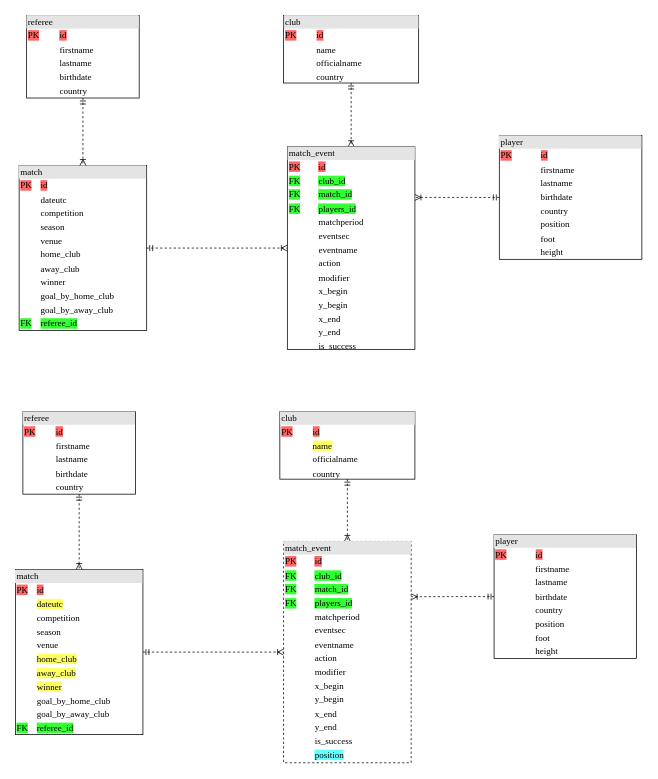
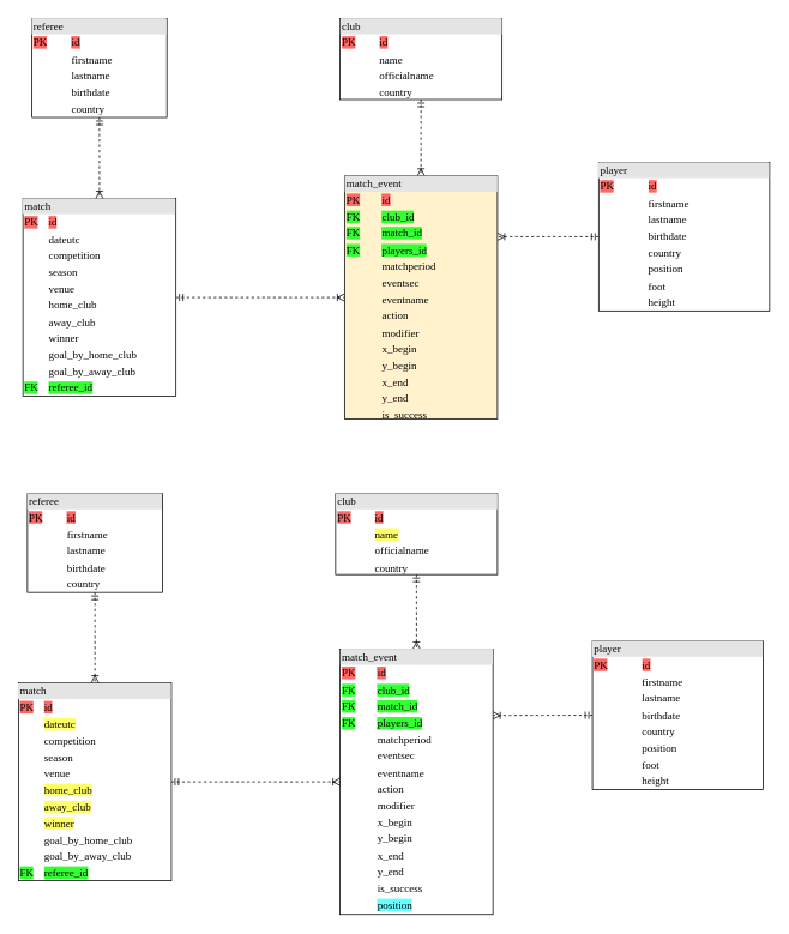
- <mxCell id="6" value="&lt;div style=&quot;box-sizing: border-box ; width: 100% ; background: #e4e4e4 ; padding: 2px&quot;&gt;match_event&lt;/div&gt;&lt;table style=&quot;width: 100% ; font-size: 1em&quot; cellpadding=&quot;2&quot; cellspacing=&quot;0&quot;&gt;&lt;tbody&gt;&lt;tr&gt;&lt;td&gt;&lt;span style=&quot;background-color: rgb(255 , 102 , 102)&quot;&gt;PK&lt;/span&gt;&lt;/td&gt;&lt;td&gt;&lt;span style=&quot;background-color: rgb(255 , 102 , 102)&quot;&gt;id&lt;/span&gt;&lt;/td&gt;&lt;/tr&gt;&lt;tr&gt;&lt;td&gt;&lt;span style=&quot;background-color: rgb(51 , 255 , 51)&quot;&gt;FK&lt;/span&gt;&lt;/td&gt;&lt;td&gt;&lt;span style=&quot;background-color: rgb(51 , 255 , 51)&quot;&gt;club_id&lt;/span&gt;&lt;/td&gt;&lt;/tr&gt;&lt;tr&gt;&lt;td&gt;&lt;span style=&quot;background-color: rgb(51 , 255 , 51)&quot;&gt;FK&lt;/span&gt;&lt;/td&gt;&lt;td&gt;&lt;span style=&quot;background-color: rgb(51 , 255 , 51)&quot;&gt;match_id&lt;/span&gt;&lt;/td&gt;&lt;/tr&gt;&lt;tr&gt;&lt;td&gt;&lt;span style=&quot;background-color: rgb(51 , 255 , 51)&quot;&gt;FK&lt;br&gt;&lt;/span&gt;&lt;/td&gt;&lt;td&gt;&lt;span style=&quot;background-color: rgb(51 , 255 , 51)&quot;&gt;players_id&lt;/span&gt;&lt;br&gt;&lt;/td&gt;&lt;/tr&gt;&lt;tr&gt;&lt;td&gt;&lt;br&gt;&lt;/td&gt;&lt;td&gt;matchperiod&lt;br&gt;&lt;/td&gt;&lt;/tr&gt;&lt;tr&gt;&lt;td&gt;&lt;br&gt;&lt;/td&gt;&lt;td&gt;eventsec&lt;br&gt;&lt;/td&gt;&lt;/tr&gt;&lt;tr&gt;&lt;td&gt;&lt;br&gt;&lt;/td&gt;&lt;td&gt;eventname&lt;br&gt;&lt;/td&gt;&lt;/tr&gt;&lt;tr&gt;&lt;td&gt;&lt;br&gt;&lt;/td&gt;&lt;td&gt;action&lt;br&gt;&lt;/td&gt;&lt;/tr&gt;&lt;tr&gt;&lt;td&gt;&lt;br&gt;&lt;/td&gt;&lt;td&gt;modifier&lt;br&gt;&lt;/td&gt;&lt;/tr&gt;&lt;tr&gt;&lt;td&gt;&lt;br&gt;&lt;/td&gt;&lt;td&gt;x_begin&lt;br&gt;&lt;/td&gt;&lt;/tr&gt;&lt;tr&gt;&lt;td&gt;&lt;br&gt;&lt;/td&gt;&lt;td&gt;y_begin&lt;/td&gt;&lt;/tr&gt;&lt;tr&gt;&lt;td&gt;&lt;br&gt;&lt;/td&gt;&lt;td&gt;x_end&lt;/td&gt;&lt;/tr&gt;&lt;tr&gt;&lt;td&gt;&lt;br&gt;&lt;/td&gt;&lt;td&gt;y_end&lt;/td&gt;&lt;/tr&gt;&lt;tr&gt;&lt;td&gt;&lt;br&gt;&lt;/td&gt;&lt;td&gt;is_success&lt;/td&gt;&lt;/tr&gt;&lt;/tbody&gt;&lt;/table&gt;" style="verticalAlign=top;align=left;overflow=fill;html=1;rounded=0;shadow=0;comic=0;labelBackgroundColor=none;strokeWidth=1;fontFamily=Verdana;fontSize=12" parent="1" vertex="1"><mxGeometry x="382.5" y="195" width="170" height="270" as="geometry" /></mxCell>
+ <mxCell id="6" value="&lt;div style=&quot;box-sizing: border-box ; width: 100% ; background: #e4e4e4 ; padding: 2px&quot;&gt;match_event&lt;/div&gt;&lt;table style=&quot;width: 100% ; font-size: 1em&quot; cellpadding=&quot;2&quot; cellspacing=&quot;0&quot;&gt;&lt;tbody&gt;&lt;tr&gt;&lt;td&gt;&lt;span style=&quot;background-color: rgb(255 , 102 , 102)&quot;&gt;PK&lt;/span&gt;&lt;/td&gt;&lt;td&gt;&lt;span style=&quot;background-color: rgb(255 , 102 , 102)&quot;&gt;id&lt;/span&gt;&lt;/td&gt;&lt;/tr&gt;&lt;tr&gt;&lt;td&gt;&lt;span style=&quot;background-color: rgb(51 , 255 , 51)&quot;&gt;FK&lt;/span&gt;&lt;/td&gt;&lt;td&gt;&lt;span style=&quot;background-color: rgb(51 , 255 , 51)&quot;&gt;club_id&lt;/span&gt;&lt;/td&gt;&lt;/tr&gt;&lt;tr&gt;&lt;td&gt;&lt;span style=&quot;background-color: rgb(51 , 255 , 51)&quot;&gt;FK&lt;/span&gt;&lt;/td&gt;&lt;td&gt;&lt;span style=&quot;background-color: rgb(51 , 255 , 51)&quot;&gt;match_id&lt;/span&gt;&lt;/td&gt;&lt;/tr&gt;&lt;tr&gt;&lt;td&gt;&lt;span style=&quot;background-color: rgb(51 , 255 , 51)&quot;&gt;FK&lt;br&gt;&lt;/span&gt;&lt;/td&gt;&lt;td&gt;&lt;span style=&quot;background-color: rgb(51 , 255 , 51)&quot;&gt;players_id&lt;/span&gt;&lt;br&gt;&lt;/td&gt;&lt;/tr&gt;&lt;tr&gt;&lt;td&gt;&lt;br&gt;&lt;/td&gt;&lt;td&gt;matchperiod&lt;br&gt;&lt;/td&gt;&lt;/tr&gt;&lt;tr&gt;&lt;td&gt;&lt;br&gt;&lt;/td&gt;&lt;td&gt;eventsec&lt;br&gt;&lt;/td&gt;&lt;/tr&gt;&lt;tr&gt;&lt;td&gt;&lt;br&gt;&lt;/td&gt;&lt;td&gt;eventname&lt;br&gt;&lt;/td&gt;&lt;/tr&gt;&lt;tr&gt;&lt;td&gt;&lt;br&gt;&lt;/td&gt;&lt;td&gt;action&lt;br&gt;&lt;/td&gt;&lt;/tr&gt;&lt;tr&gt;&lt;td&gt;&lt;br&gt;&lt;/td&gt;&lt;td&gt;modifier&lt;br&gt;&lt;/td&gt;&lt;/tr&gt;&lt;tr&gt;&lt;td&gt;&lt;br&gt;&lt;/td&gt;&lt;td&gt;x_begin&lt;br&gt;&lt;/td&gt;&lt;/tr&gt;&lt;tr&gt;&lt;td&gt;&lt;br&gt;&lt;/td&gt;&lt;td&gt;y_begin&lt;/td&gt;&lt;/tr&gt;&lt;tr&gt;&lt;td&gt;&lt;br&gt;&lt;/td&gt;&lt;td&gt;x_end&lt;/td&gt;&lt;/tr&gt;&lt;tr&gt;&lt;td&gt;&lt;br&gt;&lt;/td&gt;&lt;td&gt;y_end&lt;/td&gt;&lt;/tr&gt;&lt;tr&gt;&lt;td&gt;&lt;br&gt;&lt;/td&gt;&lt;td&gt;is_success&lt;/td&gt;&lt;/tr&gt;&lt;/tbody&gt;&lt;/table&gt;" style="verticalAlign=top;align=left;overflow=fill;html=1;rounded=0;shadow=0;comic=0;labelBackgroundColor=none;strokeWidth=1;fontFamily=Verdana;fontSize=12;fillColor=#fff2cc;" parent="1" vertex="1"><mxGeometry x="382.5" y="195" width="170" height="270" as="geometry" /></mxCell>
- <mxCell id="15" value="&lt;div style=&quot;box-sizing: border-box ; width: 100% ; background: #e4e4e4 ; padding: 2px&quot;&gt;match_event&lt;/div&gt;&lt;table style=&quot;width: 100% ; font-size: 1em&quot; cellpadding=&quot;2&quot; cellspacing=&quot;0&quot;&gt;&lt;tbody&gt;&lt;tr&gt;&lt;td&gt;&lt;span style=&quot;background-color: rgb(255 , 102 , 102)&quot;&gt;PK&lt;/span&gt;&lt;/td&gt;&lt;td&gt;&lt;span style=&quot;background-color: rgb(255 , 102 , 102)&quot;&gt;id&lt;/span&gt;&lt;/td&gt;&lt;/tr&gt;&lt;tr&gt;&lt;td&gt;&lt;span style=&quot;background-color: rgb(51 , 255 , 51)&quot;&gt;FK&lt;/span&gt;&lt;/td&gt;&lt;td&gt;&lt;span style=&quot;background-color: rgb(51 , 255 , 51)&quot;&gt;club_id&lt;/span&gt;&lt;/td&gt;&lt;/tr&gt;&lt;tr&gt;&lt;td&gt;&lt;span style=&quot;background-color: rgb(51 , 255 , 51)&quot;&gt;FK&lt;/span&gt;&lt;/td&gt;&lt;td&gt;&lt;span style=&quot;background-color: rgb(51 , 255 , 51)&quot;&gt;match_id&lt;/span&gt;&lt;/td&gt;&lt;/tr&gt;&lt;tr&gt;&lt;td&gt;&lt;span style=&quot;background-color: rgb(51 , 255 , 51)&quot;&gt;FK&lt;br&gt;&lt;/span&gt;&lt;/td&gt;&lt;td&gt;&lt;span style=&quot;background-color: rgb(51 , 255 , 51)&quot;&gt;players_id&lt;/span&gt;&lt;br&gt;&lt;/td&gt;&lt;/tr&gt;&lt;tr&gt;&lt;td&gt;&lt;br&gt;&lt;/td&gt;&lt;td&gt;matchperiod&lt;br&gt;&lt;/td&gt;&lt;/tr&gt;&lt;tr&gt;&lt;td&gt;&lt;br&gt;&lt;/td&gt;&lt;td&gt;eventsec&lt;br&gt;&lt;/td&gt;&lt;/tr&gt;&lt;tr&gt;&lt;td&gt;&lt;br&gt;&lt;/td&gt;&lt;td&gt;eventname&lt;br&gt;&lt;/td&gt;&lt;/tr&gt;&lt;tr&gt;&lt;td&gt;&lt;br&gt;&lt;/td&gt;&lt;td&gt;action&lt;br&gt;&lt;/td&gt;&lt;/tr&gt;&lt;tr&gt;&lt;td&gt;&lt;br&gt;&lt;/td&gt;&lt;td&gt;modifier&lt;br&gt;&lt;/td&gt;&lt;/tr&gt;&lt;tr&gt;&lt;td&gt;&lt;br&gt;&lt;/td&gt;&lt;td&gt;x_begin&lt;br&gt;&lt;/td&gt;&lt;/tr&gt;&lt;tr&gt;&lt;td&gt;&lt;br&gt;&lt;/td&gt;&lt;td&gt;y_begin&lt;/td&gt;&lt;/tr&gt;&lt;tr&gt;&lt;td&gt;&lt;br&gt;&lt;/td&gt;&lt;td&gt;x_end&lt;/td&gt;&lt;/tr&gt;&lt;tr&gt;&lt;td&gt;&lt;br&gt;&lt;/td&gt;&lt;td&gt;y_end&lt;/td&gt;&lt;/tr&gt;&lt;tr&gt;&lt;td&gt;&lt;br&gt;&lt;/td&gt;&lt;td&gt;is_success&lt;/td&gt;&lt;/tr&gt;&lt;tr&gt;&lt;td&gt;&lt;br&gt;&lt;/td&gt;&lt;td&gt;&lt;span style=&quot;background-color: rgb(102 , 255 , 255)&quot;&gt;position&lt;/span&gt;&lt;/td&gt;&lt;/tr&gt;&lt;/tbody&gt;&lt;/table&gt;" style="verticalAlign=top;align=left;overflow=fill;html=1;rounded=0;shadow=0;comic=0;labelBackgroundColor=none;strokeWidth=1;fontFamily=Verdana;fontSize=12;dashed=1;" vertex="1" parent="1"><mxGeometry x="377.5" y="721" width="170" height="295" as="geometry" /></mxCell>
+ <mxCell id="15" value="&lt;div style=&quot;box-sizing: border-box ; width: 100% ; background: #e4e4e4 ; padding: 2px&quot;&gt;match_event&lt;/div&gt;&lt;table style=&quot;width: 100% ; font-size: 1em&quot; cellpadding=&quot;2&quot; cellspacing=&quot;0&quot;&gt;&lt;tbody&gt;&lt;tr&gt;&lt;td&gt;&lt;span style=&quot;background-color: rgb(255 , 102 , 102)&quot;&gt;PK&lt;/span&gt;&lt;/td&gt;&lt;td&gt;&lt;span style=&quot;background-color: rgb(255 , 102 , 102)&quot;&gt;id&lt;/span&gt;&lt;/td&gt;&lt;/tr&gt;&lt;tr&gt;&lt;td&gt;&lt;span style=&quot;background-color: rgb(51 , 255 , 51)&quot;&gt;FK&lt;/span&gt;&lt;/td&gt;&lt;td&gt;&lt;span style=&quot;background-color: rgb(51 , 255 , 51)&quot;&gt;club_id&lt;/span&gt;&lt;/td&gt;&lt;/tr&gt;&lt;tr&gt;&lt;td&gt;&lt;span style=&quot;background-color: rgb(51 , 255 , 51)&quot;&gt;FK&lt;/span&gt;&lt;/td&gt;&lt;td&gt;&lt;span style=&quot;background-color: rgb(51 , 255 , 51)&quot;&gt;match_id&lt;/span&gt;&lt;/td&gt;&lt;/tr&gt;&lt;tr&gt;&lt;td&gt;&lt;span style=&quot;background-color: rgb(51 , 255 , 51)&quot;&gt;FK&lt;br&gt;&lt;/span&gt;&lt;/td&gt;&lt;td&gt;&lt;span style=&quot;background-color: rgb(51 , 255 , 51)&quot;&gt;players_id&lt;/span&gt;&lt;br&gt;&lt;/td&gt;&lt;/tr&gt;&lt;tr&gt;&lt;td&gt;&lt;br&gt;&lt;/td&gt;&lt;td&gt;matchperiod&lt;br&gt;&lt;/td&gt;&lt;/tr&gt;&lt;tr&gt;&lt;td&gt;&lt;br&gt;&lt;/td&gt;&lt;td&gt;eventsec&lt;br&gt;&lt;/td&gt;&lt;/tr&gt;&lt;tr&gt;&lt;td&gt;&lt;br&gt;&lt;/td&gt;&lt;td&gt;eventname&lt;br&gt;&lt;/td&gt;&lt;/tr&gt;&lt;tr&gt;&lt;td&gt;&lt;br&gt;&lt;/td&gt;&lt;td&gt;action&lt;br&gt;&lt;/td&gt;&lt;/tr&gt;&lt;tr&gt;&lt;td&gt;&lt;br&gt;&lt;/td&gt;&lt;td&gt;modifier&lt;br&gt;&lt;/td&gt;&lt;/tr&gt;&lt;tr&gt;&lt;td&gt;&lt;br&gt;&lt;/td&gt;&lt;td&gt;x_begin&lt;br&gt;&lt;/td&gt;&lt;/tr&gt;&lt;tr&gt;&lt;td&gt;&lt;br&gt;&lt;/td&gt;&lt;td&gt;y_begin&lt;/td&gt;&lt;/tr&gt;&lt;tr&gt;&lt;td&gt;&lt;br&gt;&lt;/td&gt;&lt;td&gt;x_end&lt;/td&gt;&lt;/tr&gt;&lt;tr&gt;&lt;td&gt;&lt;br&gt;&lt;/td&gt;&lt;td&gt;y_end&lt;/td&gt;&lt;/tr&gt;&lt;tr&gt;&lt;td&gt;&lt;br&gt;&lt;/td&gt;&lt;td&gt;is_success&lt;/td&gt;&lt;/tr&gt;&lt;tr&gt;&lt;td&gt;&lt;br&gt;&lt;/td&gt;&lt;td&gt;&lt;span style=&quot;background-color: rgb(102 , 255 , 255)&quot;&gt;position&lt;/span&gt;&lt;/td&gt;&lt;/tr&gt;&lt;/tbody&gt;&lt;/table&gt;" style="verticalAlign=top;align=left;overflow=fill;html=1;rounded=0;shadow=0;comic=0;labelBackgroundColor=none;strokeWidth=1;fontFamily=Verdana;fontSize=12" vertex="1" parent="1"><mxGeometry x="377.5" y="721" width="170" height="295" as="geometry" /></mxCell>
